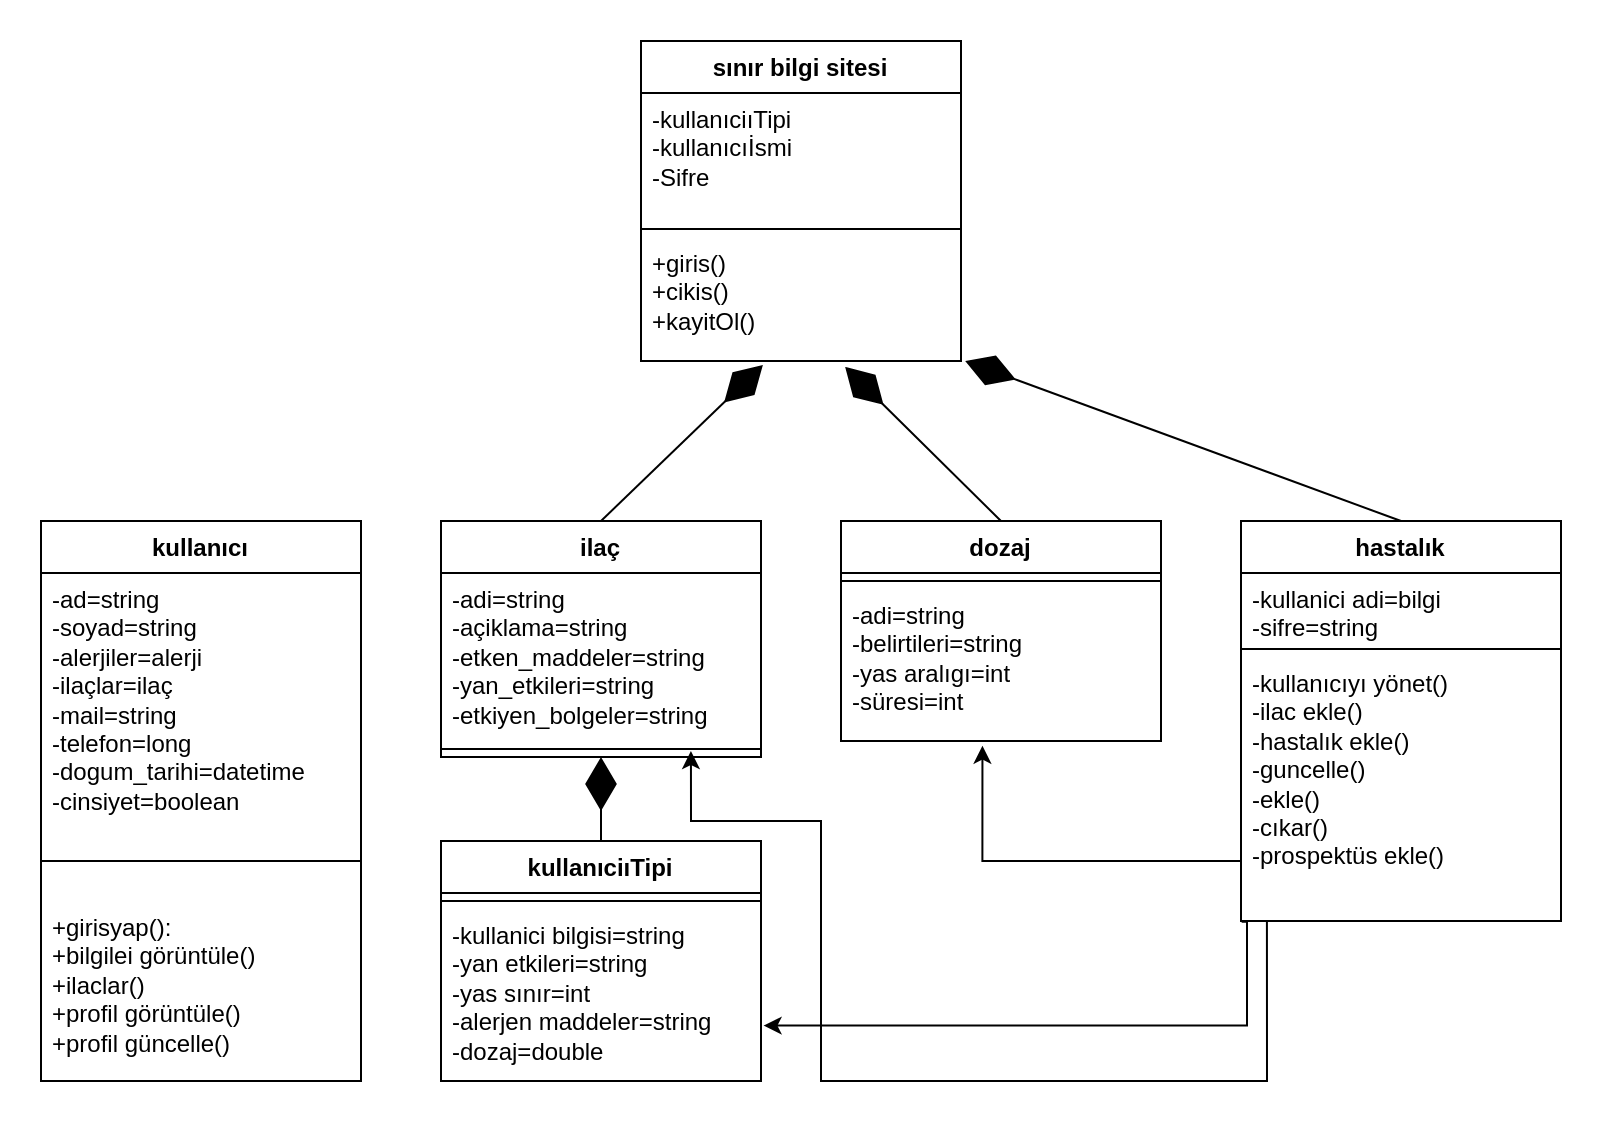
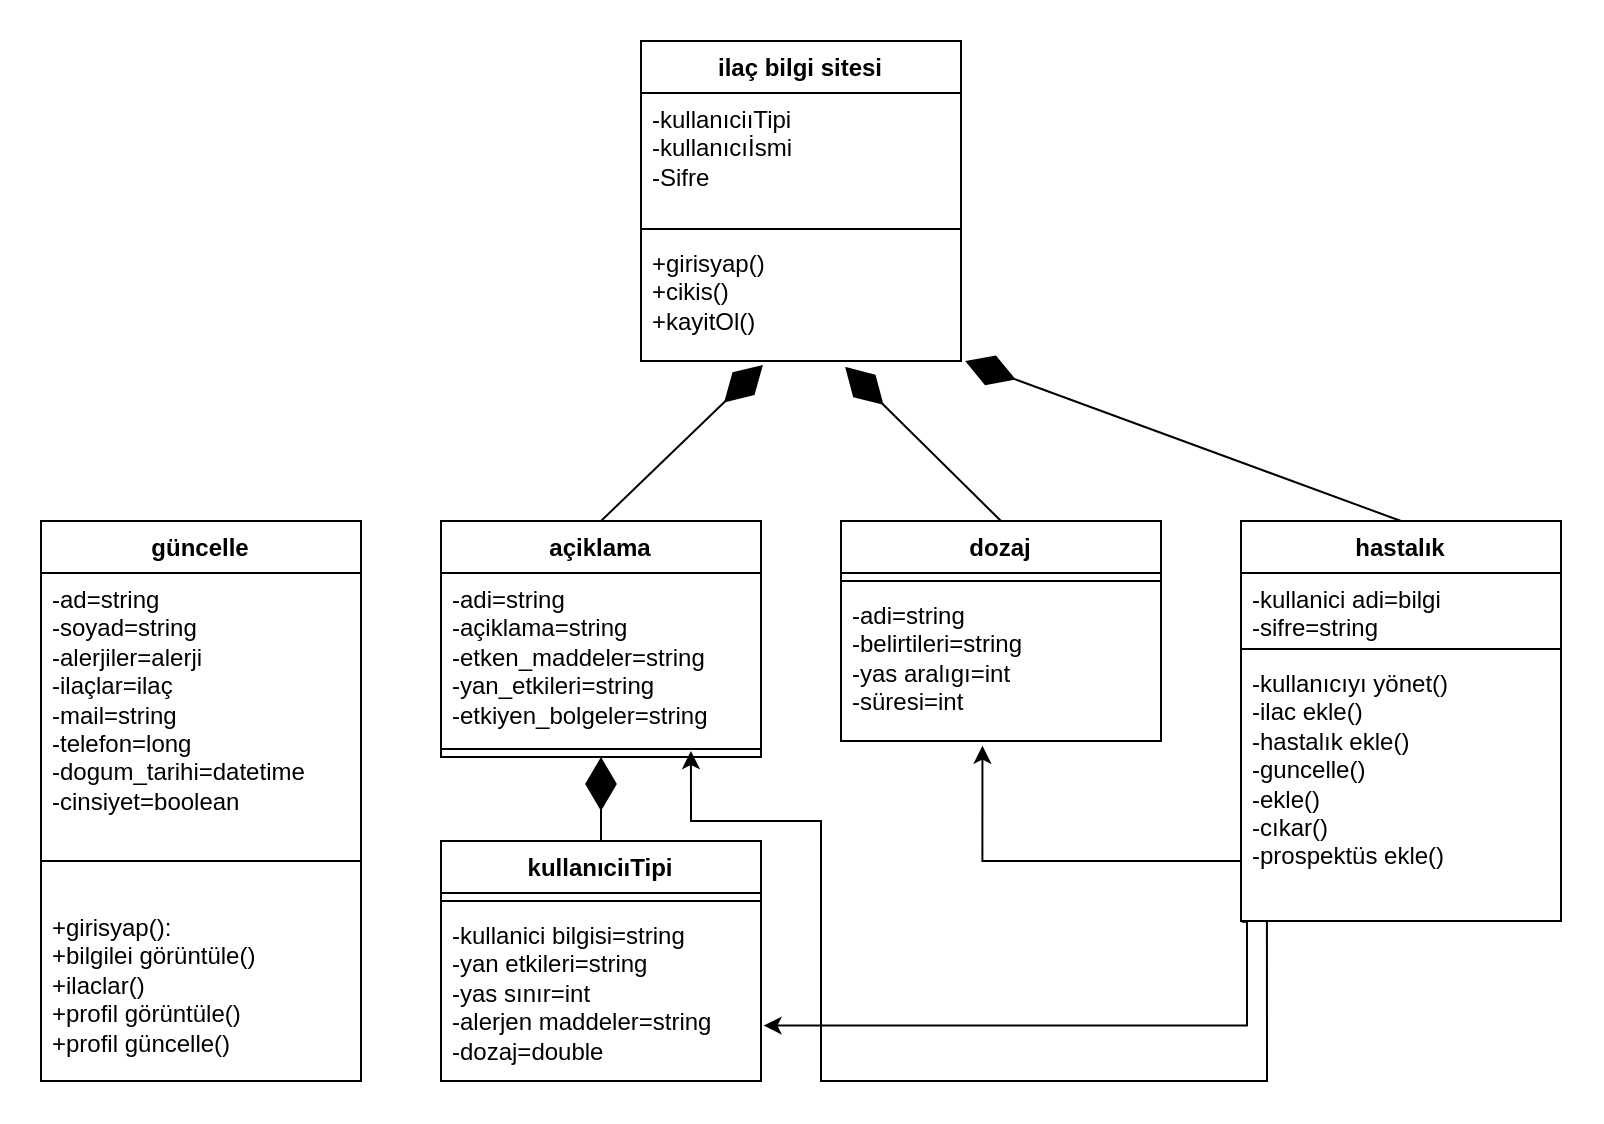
- <mxCell id="16" value="sınır bilgi sitesi" style="swimlane;fontStyle=1;align=center;verticalAlign=top;childLayout=stackLayout;horizontal=1;startSize=26;horizontalStack=0;resizeParent=1;resizeParentMax=0;resizeLast=0;collapsible=1;marginBottom=0;whiteSpace=wrap;html=1;" parent="1" vertex="1"><mxGeometry x="320" y="20" width="160" height="160" as="geometry" /></mxCell>
+ <mxCell id="16" value="ilaç bilgi sitesi" style="swimlane;fontStyle=1;align=center;verticalAlign=top;childLayout=stackLayout;horizontal=1;startSize=26;horizontalStack=0;resizeParent=1;resizeParentMax=0;resizeLast=0;collapsible=1;marginBottom=0;whiteSpace=wrap;html=1;" parent="1" vertex="1"><mxGeometry x="320" y="20" width="160" height="160" as="geometry" /></mxCell>
- <mxCell id="19" value="+giris()&lt;br&gt;+cikis()&lt;br&gt;+kayitOl()" style="text;strokeColor=none;fillColor=none;align=left;verticalAlign=top;spacingLeft=4;spacingRight=4;overflow=hidden;rotatable=0;points=[[0,0.5],[1,0.5]];portConstraint=eastwest;whiteSpace=wrap;html=1;" parent="16" vertex="1"><mxGeometry y="98" width="160" height="62" as="geometry" /></mxCell>
+ <mxCell id="19" value="+girisyap()&lt;br&gt;+cikis()&lt;br&gt;+kayitOl()" style="text;strokeColor=none;fillColor=none;align=left;verticalAlign=top;spacingLeft=4;spacingRight=4;overflow=hidden;rotatable=0;points=[[0,0.5],[1,0.5]];portConstraint=eastwest;whiteSpace=wrap;html=1;" parent="16" vertex="1"><mxGeometry y="98" width="160" height="62" as="geometry" /></mxCell>
- <mxCell id="2" value="kullanıcı" style="swimlane;fontStyle=1;align=center;verticalAlign=top;childLayout=stackLayout;horizontal=1;startSize=26;horizontalStack=0;resizeParent=1;resizeParentMax=0;resizeLast=0;collapsible=1;marginBottom=0;whiteSpace=wrap;html=1;" parent="1" vertex="1"><mxGeometry x="20" y="260" width="160" height="280" as="geometry" /></mxCell>
+ <mxCell id="2" value="güncelle" style="swimlane;fontStyle=1;align=center;verticalAlign=top;childLayout=stackLayout;horizontal=1;startSize=26;horizontalStack=0;resizeParent=1;resizeParentMax=0;resizeLast=0;collapsible=1;marginBottom=0;whiteSpace=wrap;html=1;" parent="1" vertex="1"><mxGeometry x="20" y="260" width="160" height="280" as="geometry" /></mxCell>
- <mxCell id="20" value="ilaç" style="swimlane;fontStyle=1;align=center;verticalAlign=top;childLayout=stackLayout;horizontal=1;startSize=26;horizontalStack=0;resizeParent=1;resizeParentMax=0;resizeLast=0;collapsible=1;marginBottom=0;whiteSpace=wrap;html=1;" parent="1" vertex="1"><mxGeometry x="220" y="260" width="160" height="118" as="geometry" /></mxCell>
+ <mxCell id="20" value="açiklama" style="swimlane;fontStyle=1;align=center;verticalAlign=top;childLayout=stackLayout;horizontal=1;startSize=26;horizontalStack=0;resizeParent=1;resizeParentMax=0;resizeLast=0;collapsible=1;marginBottom=0;whiteSpace=wrap;html=1;" parent="1" vertex="1"><mxGeometry x="220" y="260" width="160" height="118" as="geometry" /></mxCell>
